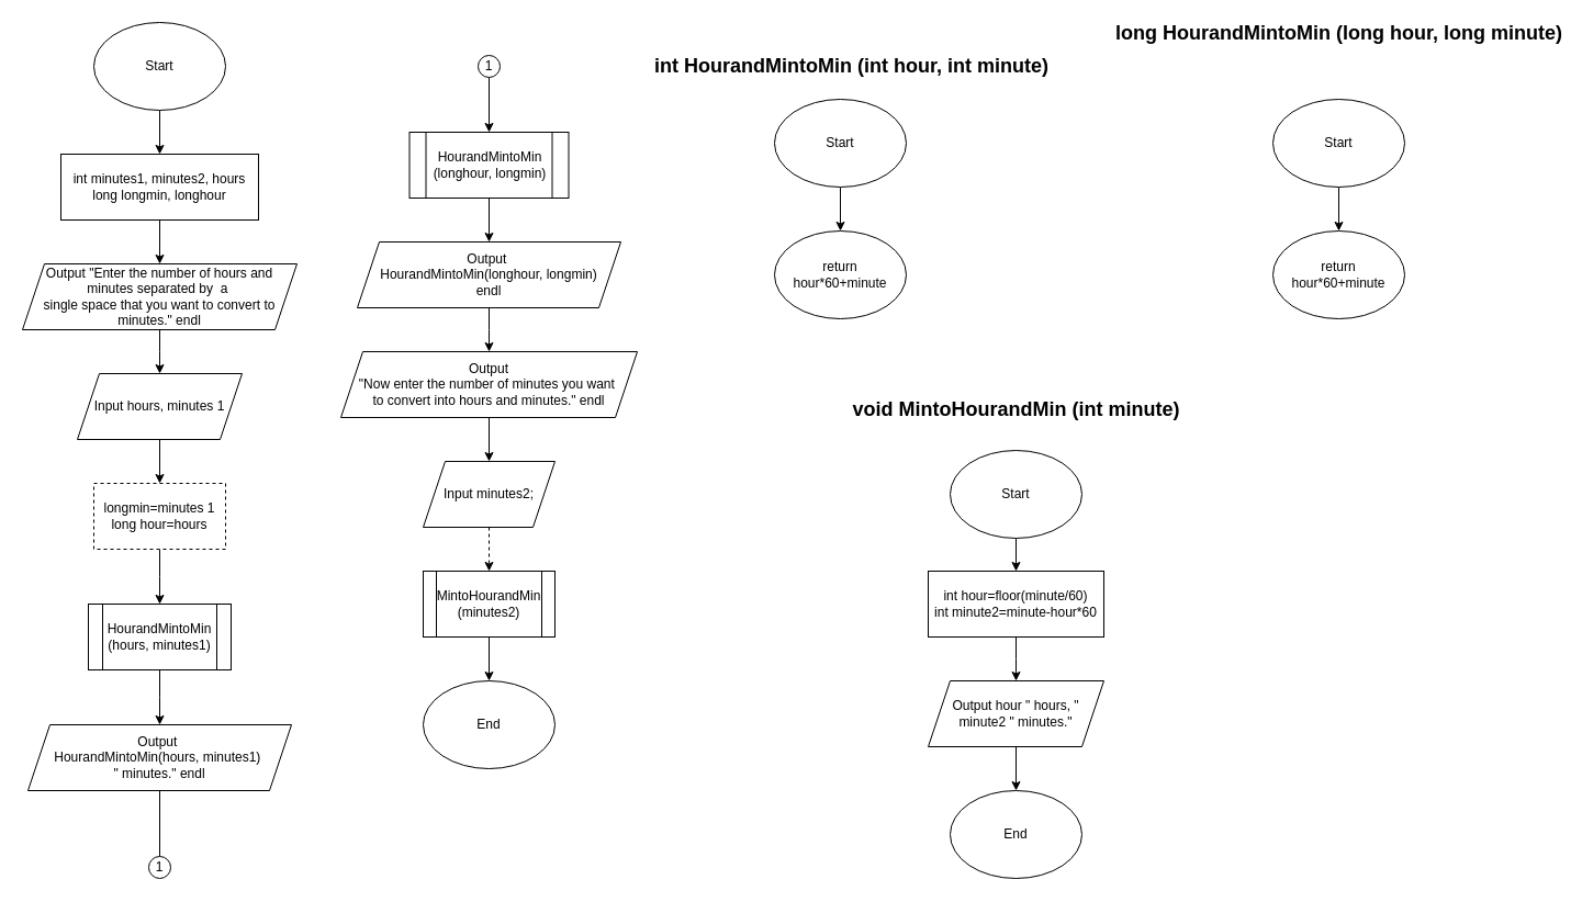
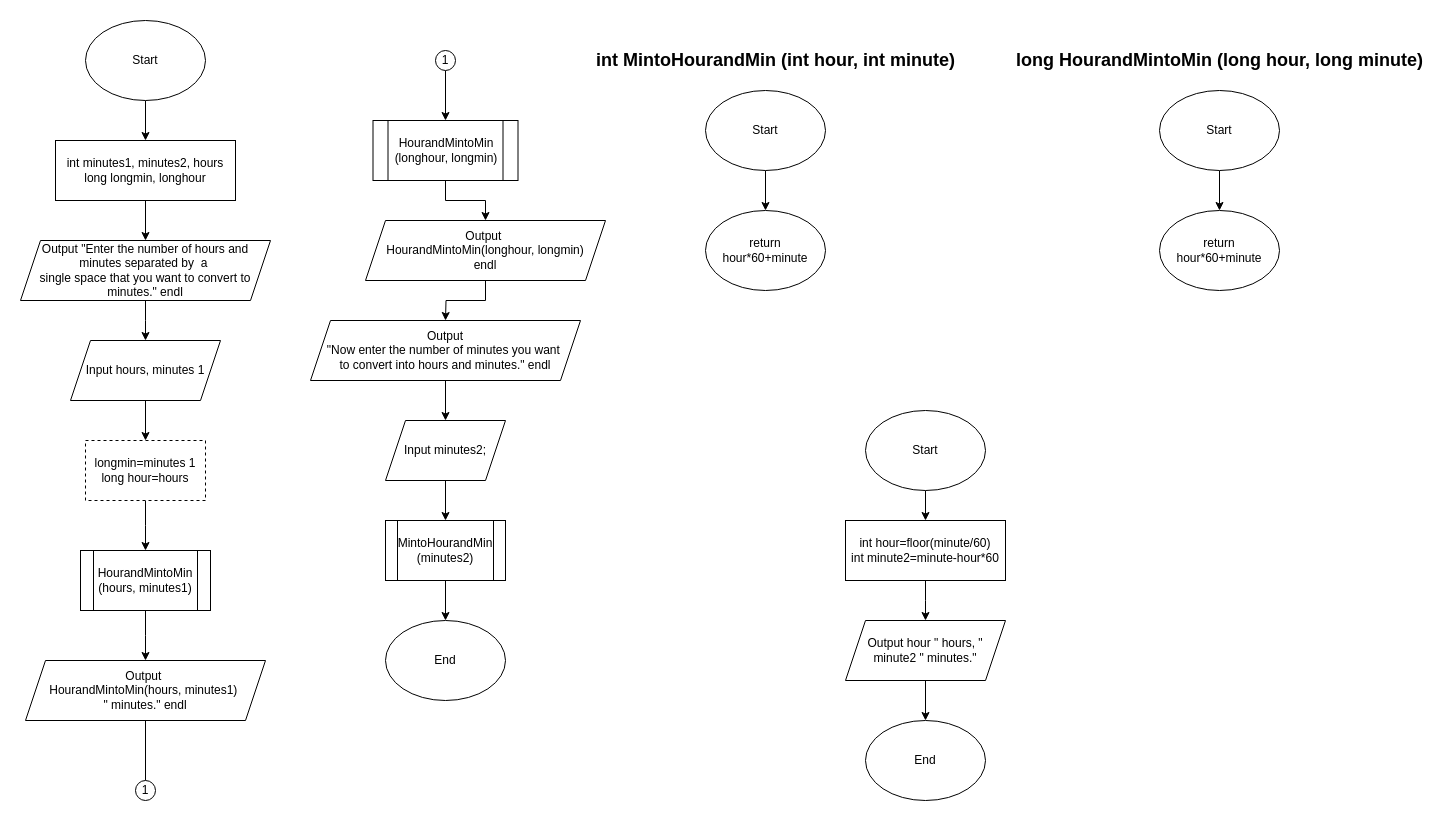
- <mxCell id="31" value="long HourandMintoMin (long hour, long minute)" style="text;html=1;align=center;verticalAlign=middle;resizable=0;points=[];autosize=1;strokeColor=none;fillColor=none;fontSize=18;fontStyle=1" vertex="1" parent="1"><mxGeometry x="1019" y="10" width="400" height="40" as="geometry" /></mxCell>
+ <mxCell id="31" value="long HourandMintoMin (long hour, long minute)" style="text;html=1;align=center;verticalAlign=middle;resizable=0;points=[];autosize=1;strokeColor=none;fillColor=none;fontSize=18;fontStyle=1" vertex="1" parent="1"><mxGeometry x="1019" y="40" width="400" height="40" as="geometry" /></mxCell>
- <mxCell id="30" value="int HourandMintoMin (int hour, int minute)" style="text;html=1;align=center;verticalAlign=middle;resizable=0;points=[];autosize=1;strokeColor=none;fillColor=none;fontSize=18;fontStyle=1" vertex="1" parent="1"><mxGeometry x="600" y="40" width="350" height="40" as="geometry" /></mxCell>
+ <mxCell id="30" value="int MintoHourandMin (int hour, int minute)" style="text;html=1;align=center;verticalAlign=middle;resizable=0;points=[];autosize=1;strokeColor=none;fillColor=none;fontSize=18;fontStyle=1" vertex="1" parent="1"><mxGeometry x="600" y="40" width="350" height="40" as="geometry" /></mxCell>
- <mxCell id="22" value="Output&amp;nbsp;&lt;div&gt;HourandMintoMin(longhour, longmin)&lt;/div&gt;&lt;div&gt;endl&lt;br&gt;&lt;/div&gt; " style="shape=parallelogram;perimeter=parallelogramPerimeter;whiteSpace=wrap;html=1;fixedSize=1;" vertex="1" parent="1"><mxGeometry x="325" y="220" width="240" height="60" as="geometry" /></mxCell>
+ <mxCell id="22" value="Output&amp;nbsp;&lt;div&gt;HourandMintoMin(longhour, longmin)&lt;/div&gt;&lt;div&gt;endl&lt;br&gt;&lt;/div&gt; " style="shape=parallelogram;perimeter=parallelogramPerimeter;whiteSpace=wrap;html=1;fixedSize=1;" vertex="1" parent="1"><mxGeometry x="365" y="220" width="240" height="60" as="geometry" /></mxCell>
- <mxCell id="38" value="&lt;font style=&quot;font-size: 18px;&quot;&gt;&lt;b&gt;void MintoHourandMin (int minute)&lt;br&gt;&lt;/b&gt;&lt;/font&gt;" style="text;html=1;align=center;verticalAlign=middle;resizable=0;points=[];autosize=1;strokeColor=none;fillColor=none;" vertex="1" parent="1"><mxGeometry x="765" y="353" width="320" height="40" as="geometry" /></mxCell>
- <mxCell id="25" value="" style="edgeStyle=orthogonalEdgeStyle;rounded=0;orthogonalLoop=1;jettySize=auto;html=1;dashed=1;" edge="1" parent="1" source="26" target="28"><mxGeometry relative="1" as="geometry" /></mxCell>
+ <mxCell id="25" value="" style="edgeStyle=orthogonalEdgeStyle;rounded=0;orthogonalLoop=1;jettySize=auto;html=1;" edge="1" parent="1" source="26" target="28"><mxGeometry relative="1" as="geometry" /></mxCell>
